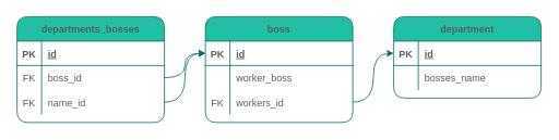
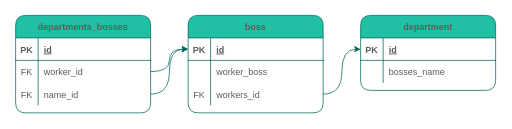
- <mxCell id="26" value="boss_id" style="shape=partialRectangle;connectable=0;fillColor=none;top=0;left=0;bottom=0;right=0;align=left;spacingLeft=6;overflow=hidden;strokeColor=#006658;fontColor=#5C5C5C;rounded=1;" vertex="1" parent="24"><mxGeometry x="30" width="150" height="30" as="geometry"><mxRectangle width="150" height="30" as="alternateBounds" /></mxGeometry></mxCell>
+ <mxCell id="26" value="worker_id" style="shape=partialRectangle;connectable=0;fillColor=none;top=0;left=0;bottom=0;right=0;align=left;spacingLeft=6;overflow=hidden;strokeColor=#006658;fontColor=#5C5C5C;rounded=1;" vertex="1" parent="24"><mxGeometry x="30" width="150" height="30" as="geometry"><mxRectangle width="150" height="30" as="alternateBounds" /></mxGeometry></mxCell>
